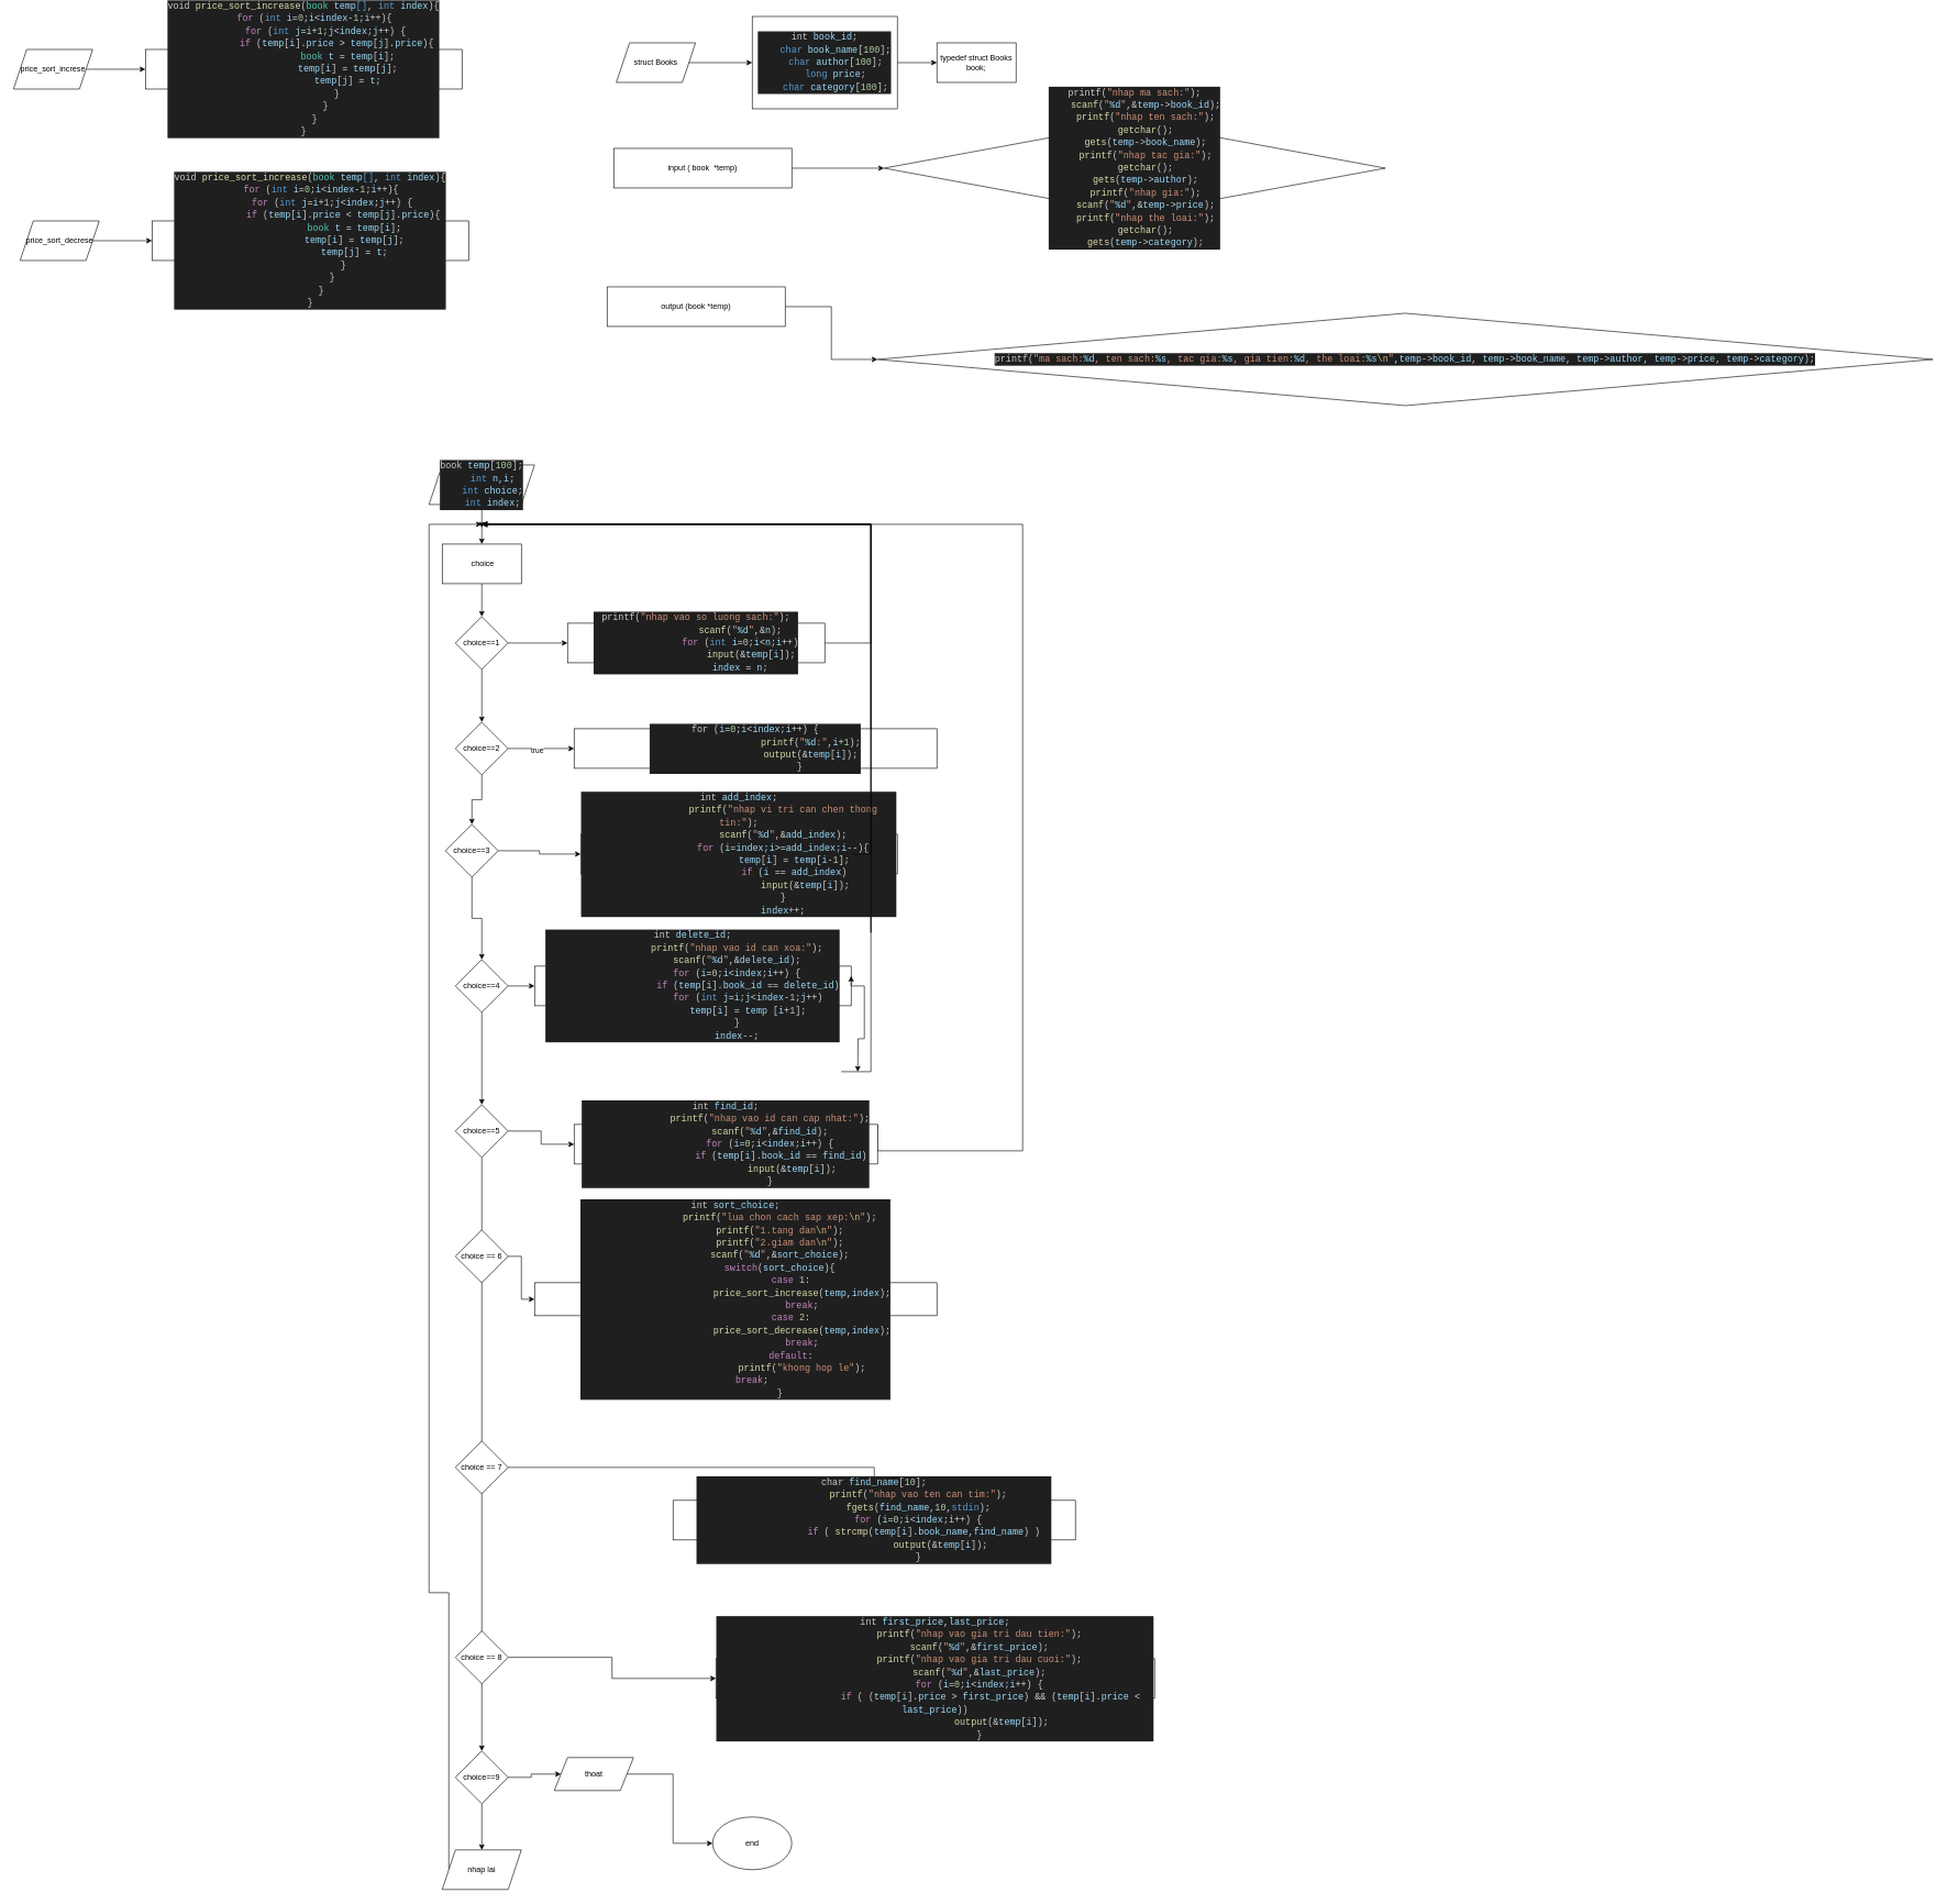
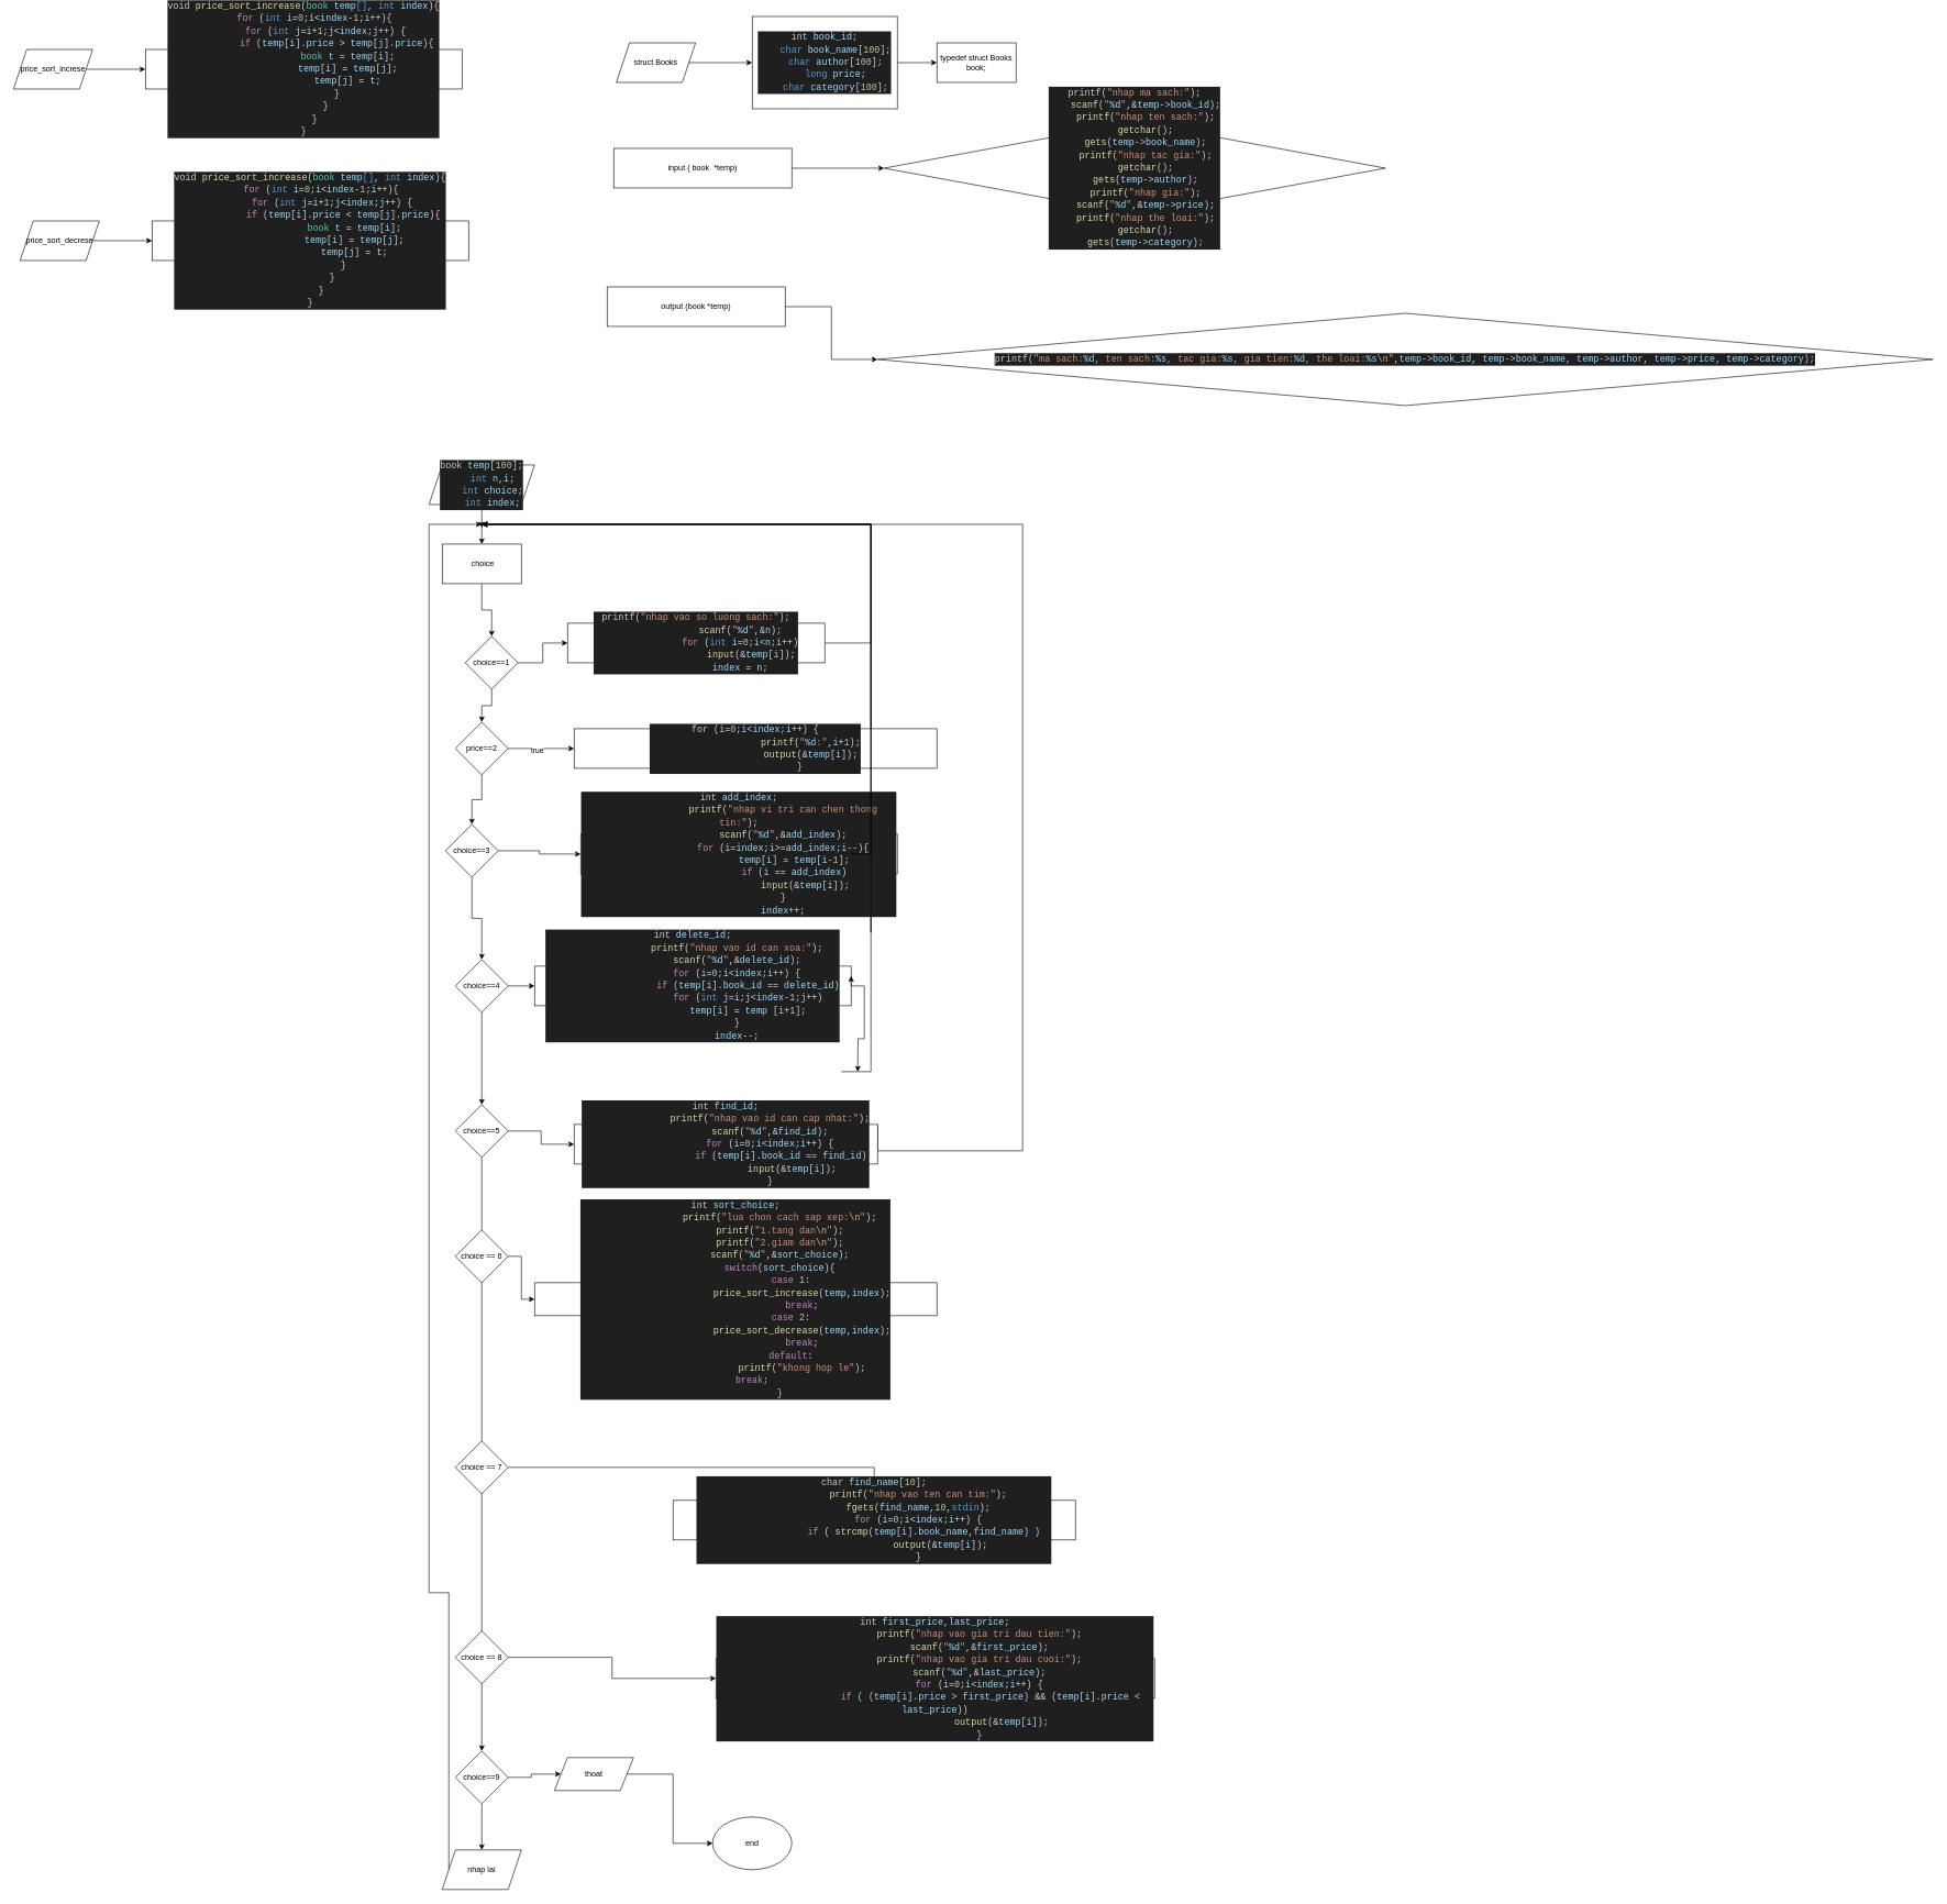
- <mxCell id="18" value="choice==1" style="rhombus;whiteSpace=wrap;html=1;" vertex="1" parent="1"><mxGeometry x="690" y="930" width="80" height="80" as="geometry" /></mxCell>
+ <mxCell id="18" value="choice==1" style="rhombus;whiteSpace=wrap;html=1;" vertex="1" parent="1"><mxGeometry x="705" y="960" width="80" height="80" as="geometry" /></mxCell>
- <mxCell id="24" value="choice==2" style="rhombus;whiteSpace=wrap;html=1;" vertex="1" parent="1"><mxGeometry x="690" y="1090" width="80" height="80" as="geometry" /></mxCell>
+ <mxCell id="24" value="price==2" style="rhombus;whiteSpace=wrap;html=1;" vertex="1" parent="1"><mxGeometry x="690" y="1090" width="80" height="80" as="geometry" /></mxCell>
